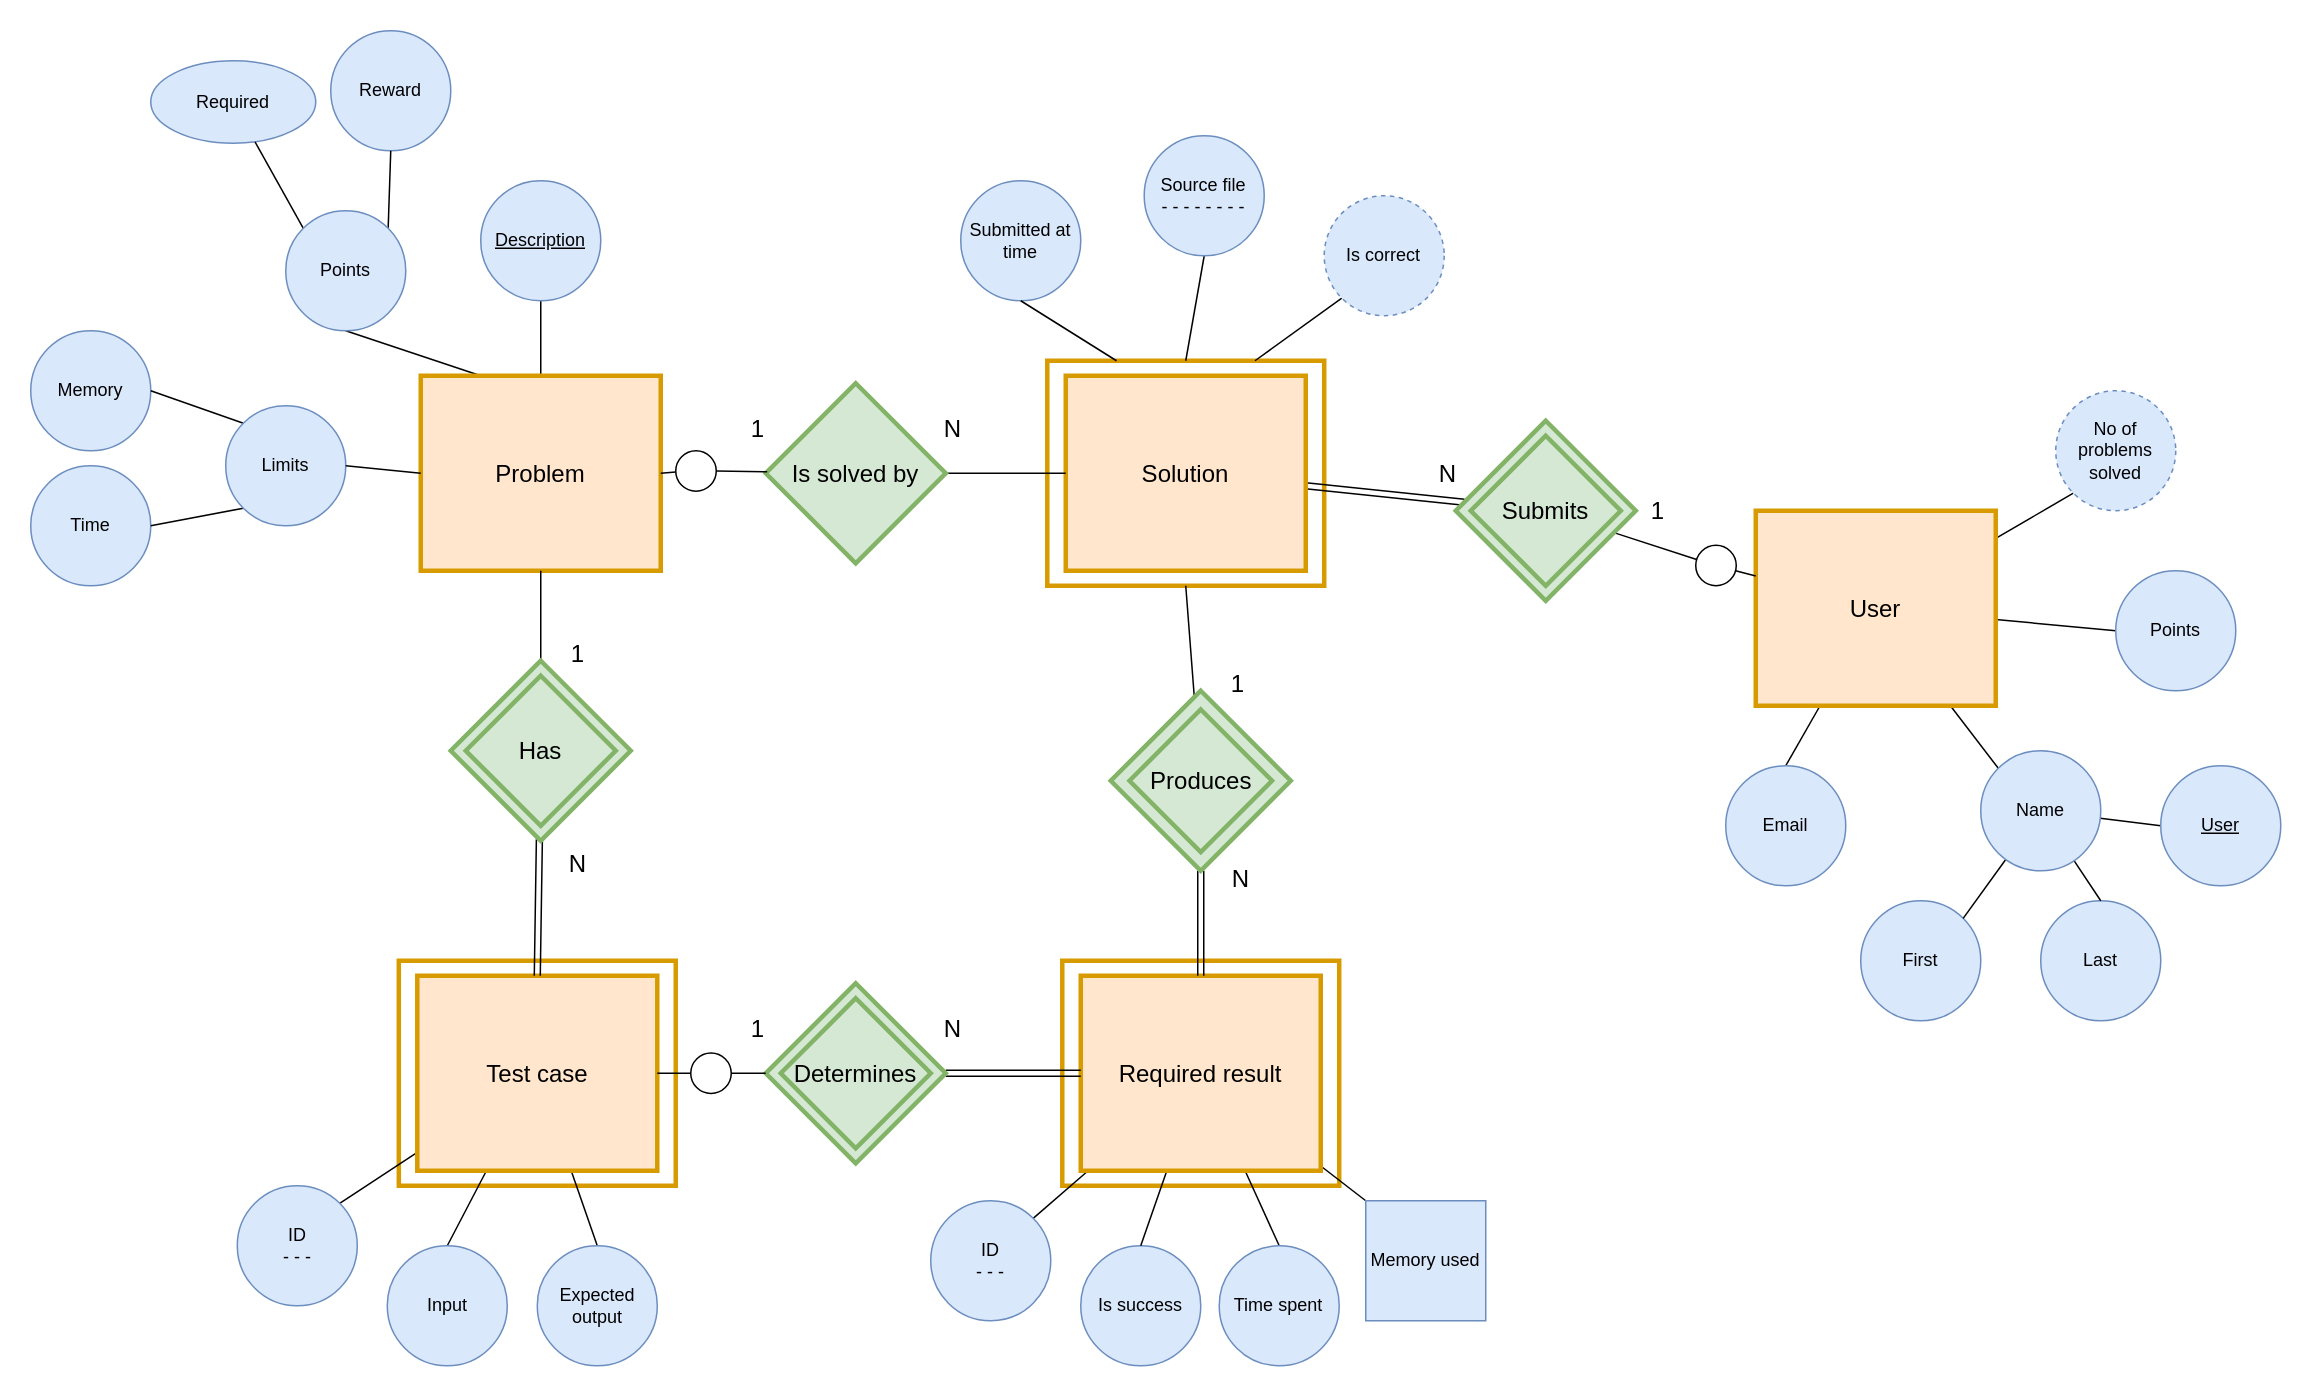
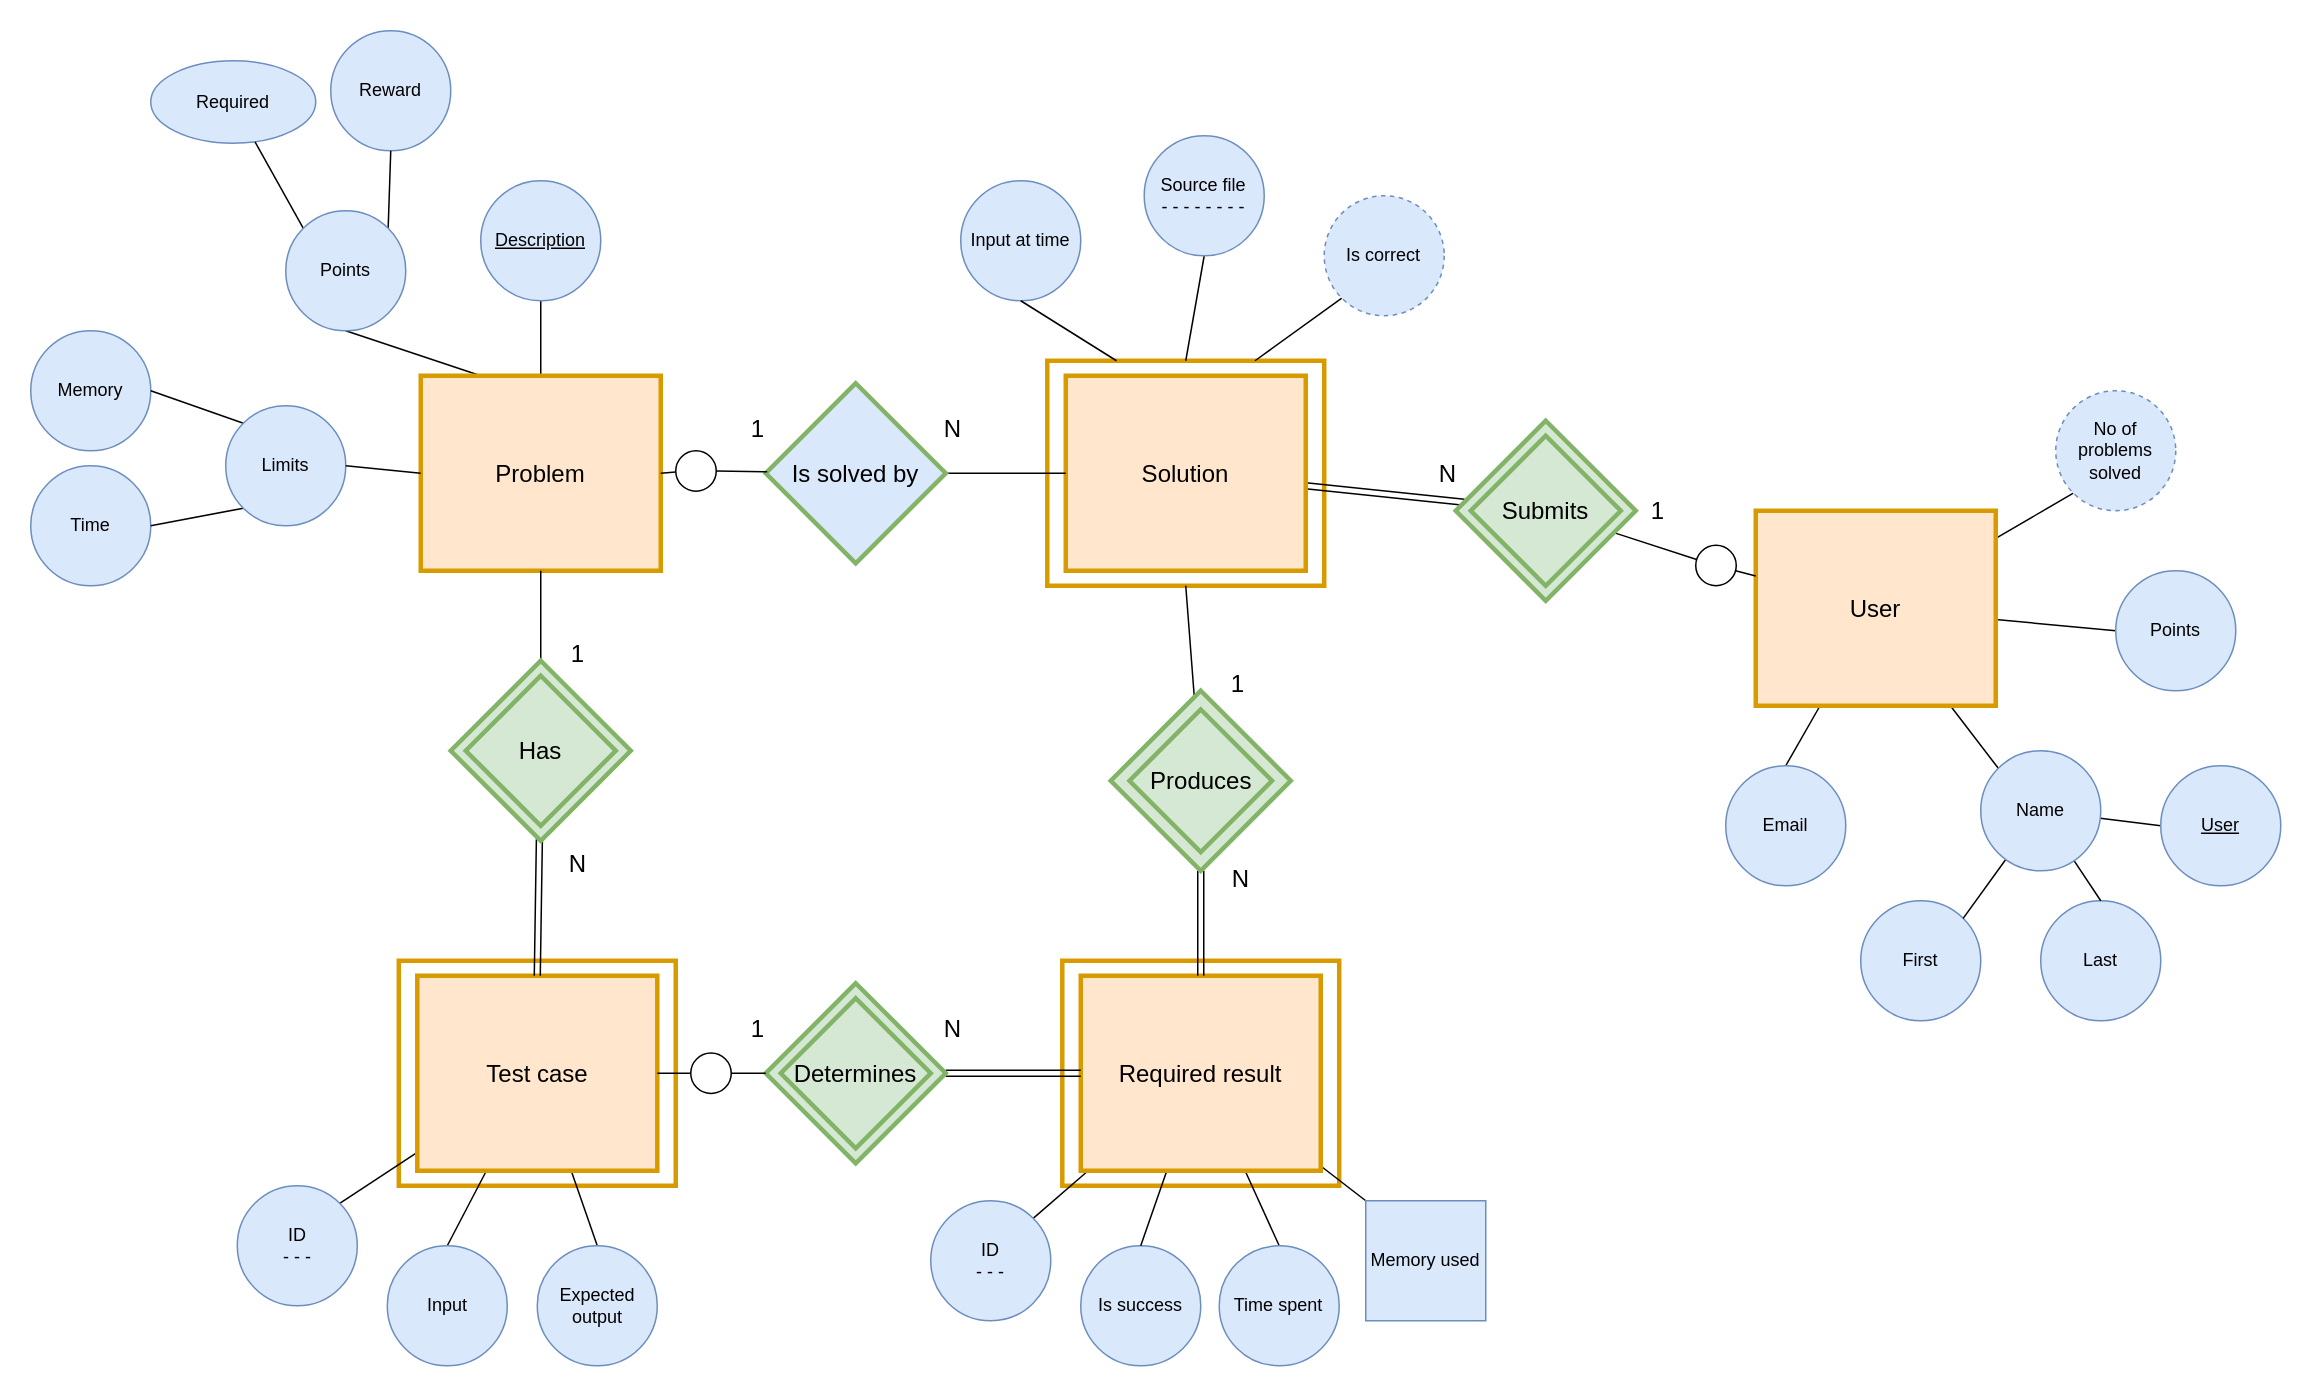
- <mxCell id="19" value="Submitted at time" style="ellipse;whiteSpace=wrap;html=1;aspect=fixed;fillColor=#dae8fc;strokeColor=#6c8ebf;" parent="1" vertex="1"><mxGeometry x="640" y="120" width="80" height="80" as="geometry" /></mxCell>
+ <mxCell id="19" value="Input at time" style="ellipse;whiteSpace=wrap;html=1;aspect=fixed;fillColor=#dae8fc;strokeColor=#6c8ebf;" parent="1" vertex="1"><mxGeometry x="640" y="120" width="80" height="80" as="geometry" /></mxCell>
- <mxCell id="65" value="Is solved by" style="rhombus;whiteSpace=wrap;html=1;strokeColor=#82b366;strokeWidth=3;fontSize=16;fillColor=#d5e8d4;" parent="1" vertex="1"><mxGeometry x="510" y="255" width="120" height="120" as="geometry" /></mxCell>
+ <mxCell id="65" value="Is solved by" style="rhombus;whiteSpace=wrap;html=1;strokeColor=#82b366;strokeWidth=3;fontSize=16;fillColor=#dae8fc;" parent="1" vertex="1"><mxGeometry x="510" y="255" width="120" height="120" as="geometry" /></mxCell>
